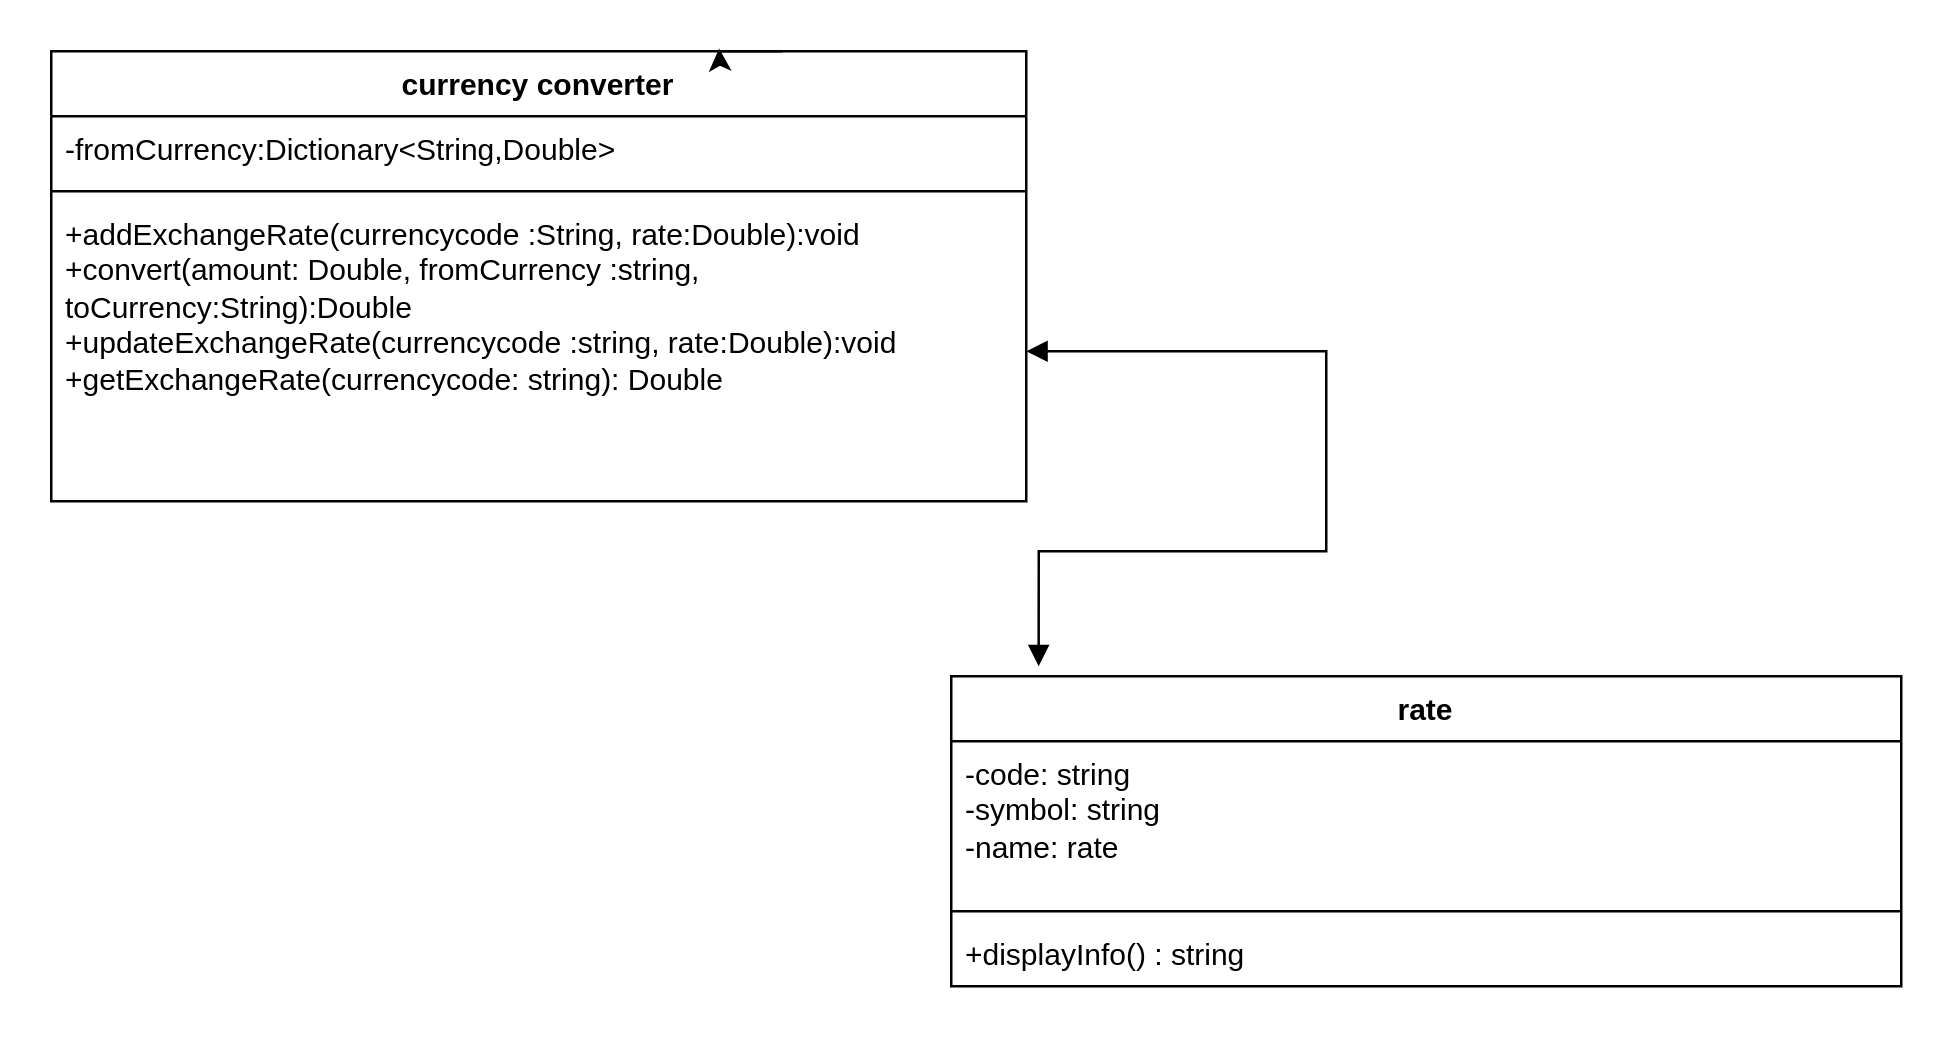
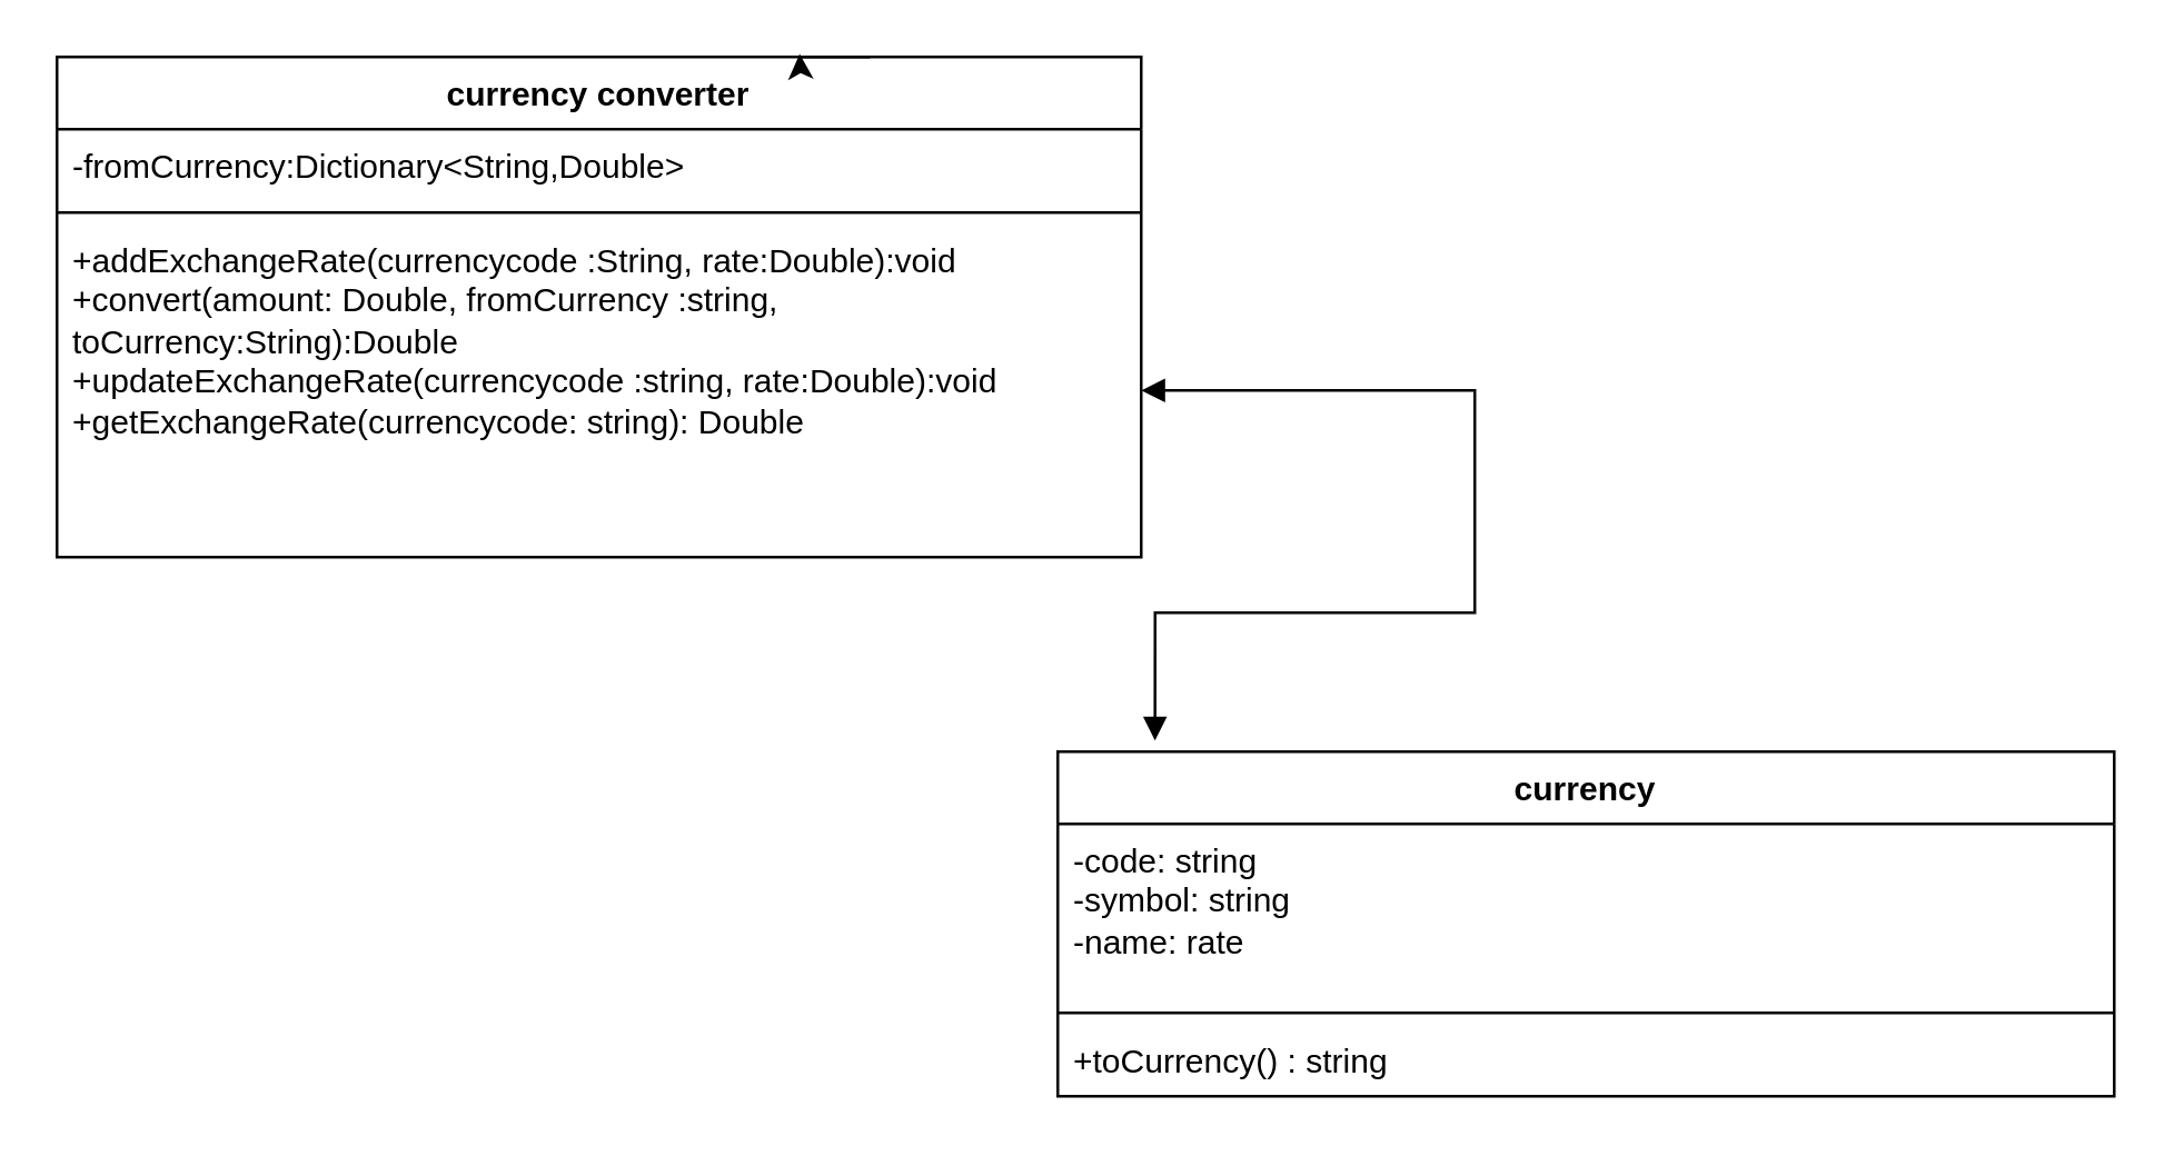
- <mxCell id="7" value="rate" style="swimlane;fontStyle=1;align=center;verticalAlign=top;childLayout=stackLayout;horizontal=1;startSize=26;horizontalStack=0;resizeParent=1;resizeParentMax=0;resizeLast=0;collapsible=1;marginBottom=0;whiteSpace=wrap;html=1;" vertex="1" parent="1"><mxGeometry x="380" y="270" width="380" height="124" as="geometry" /></mxCell>
+ <mxCell id="7" value="currency" style="swimlane;fontStyle=1;align=center;verticalAlign=top;childLayout=stackLayout;horizontal=1;startSize=26;horizontalStack=0;resizeParent=1;resizeParentMax=0;resizeLast=0;collapsible=1;marginBottom=0;whiteSpace=wrap;html=1;" vertex="1" parent="1"><mxGeometry x="380" y="270" width="380" height="124" as="geometry" /></mxCell>
- <mxCell id="10" value="+displayInfo() : string" style="text;strokeColor=none;fillColor=none;align=left;verticalAlign=top;spacingLeft=4;spacingRight=4;overflow=hidden;rotatable=0;points=[[0,0.5],[1,0.5]];portConstraint=eastwest;whiteSpace=wrap;html=1;" vertex="1" parent="7"><mxGeometry y="98" width="380" height="26" as="geometry" /></mxCell>
+ <mxCell id="10" value="+toCurrency() : string" style="text;strokeColor=none;fillColor=none;align=left;verticalAlign=top;spacingLeft=4;spacingRight=4;overflow=hidden;rotatable=0;points=[[0,0.5],[1,0.5]];portConstraint=eastwest;whiteSpace=wrap;html=1;" vertex="1" parent="7"><mxGeometry y="98" width="380" height="26" as="geometry" /></mxCell>
